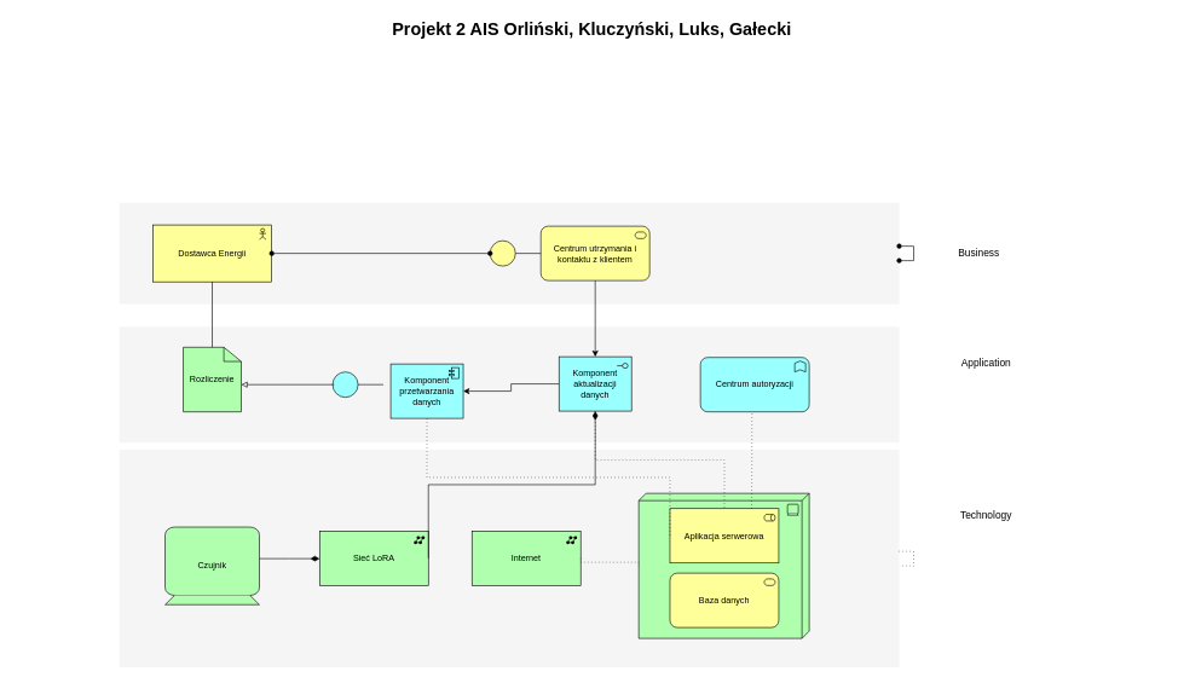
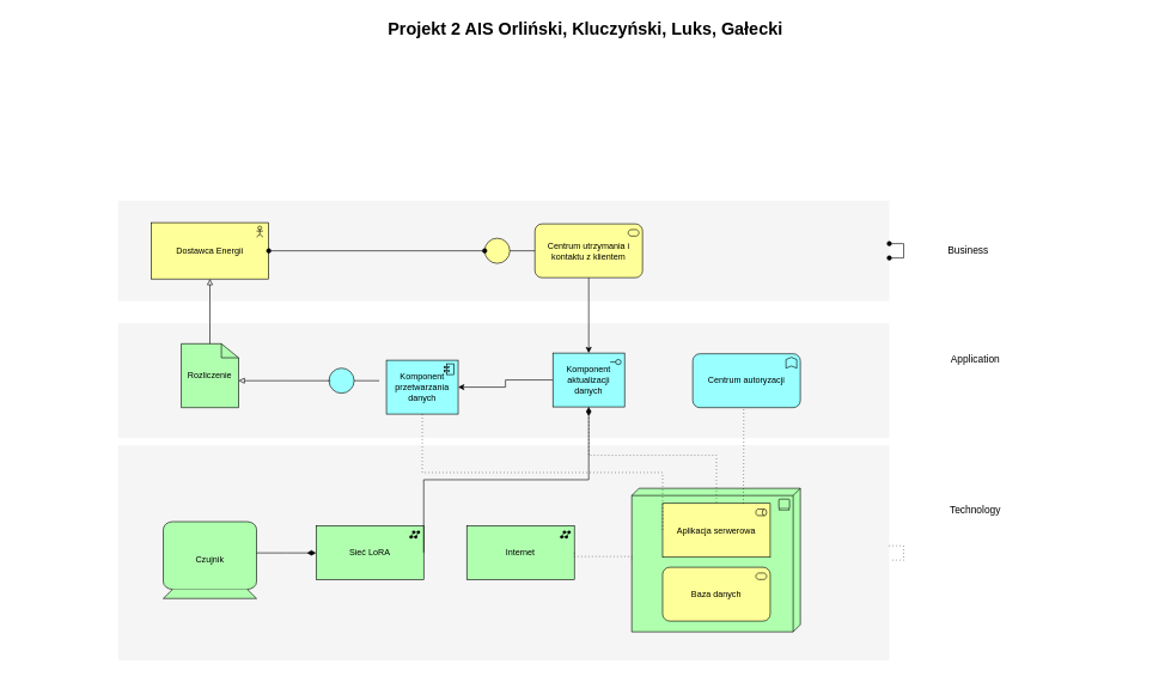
- <mxCell id="25" value="" style="endArrow=none;html=1;endFill=0;edgeStyle=elbowEdgeStyle;elbow=vertical;rounded=0;exitX=0.5;exitY=0;exitDx=0;exitDy=0;exitPerimeter=0;entryX=0.5;entryY=1;entryDx=0;entryDy=0;entryPerimeter=0;" edge="1" parent="1" source="17" target="9"><mxGeometry width="160" relative="1" as="geometry"><mxPoint x="292.5" y="511" as="sourcePoint" /><mxPoint x="810" y="510" as="targetPoint" /></mxGeometry></mxCell>
+ <mxCell id="25" value="" style="endArrow=block;html=1;endFill=0;edgeStyle=elbowEdgeStyle;elbow=vertical;rounded=0;exitX=0.5;exitY=0;exitDx=0;exitDy=0;exitPerimeter=0;entryX=0.5;entryY=1;entryDx=0;entryDy=0;entryPerimeter=0;" edge="1" parent="1" source="17" target="9"><mxGeometry width="160" relative="1" as="geometry"><mxPoint x="292.5" y="511" as="sourcePoint" /><mxPoint x="810" y="510" as="targetPoint" /></mxGeometry></mxCell>
